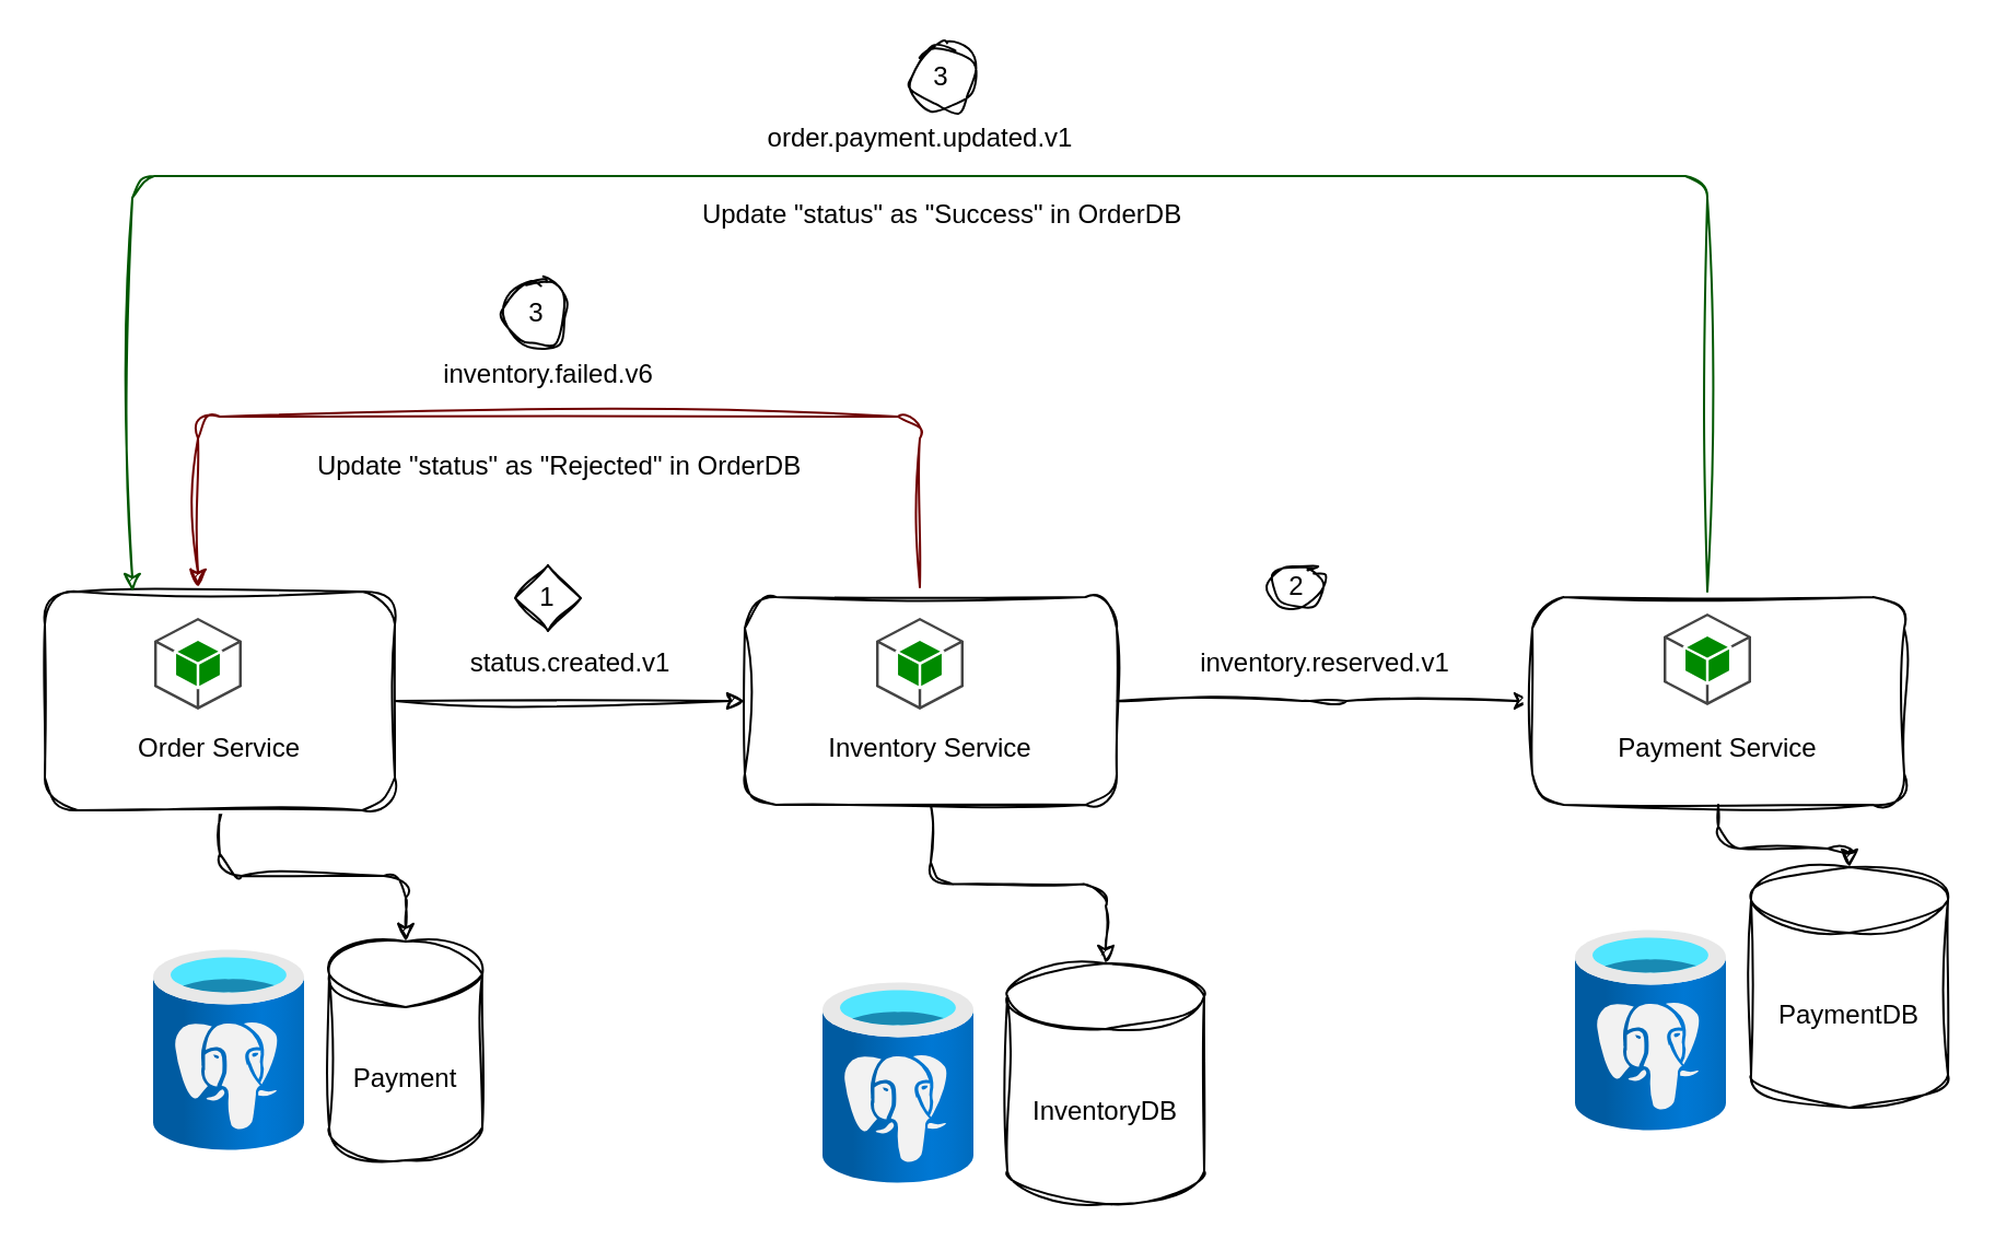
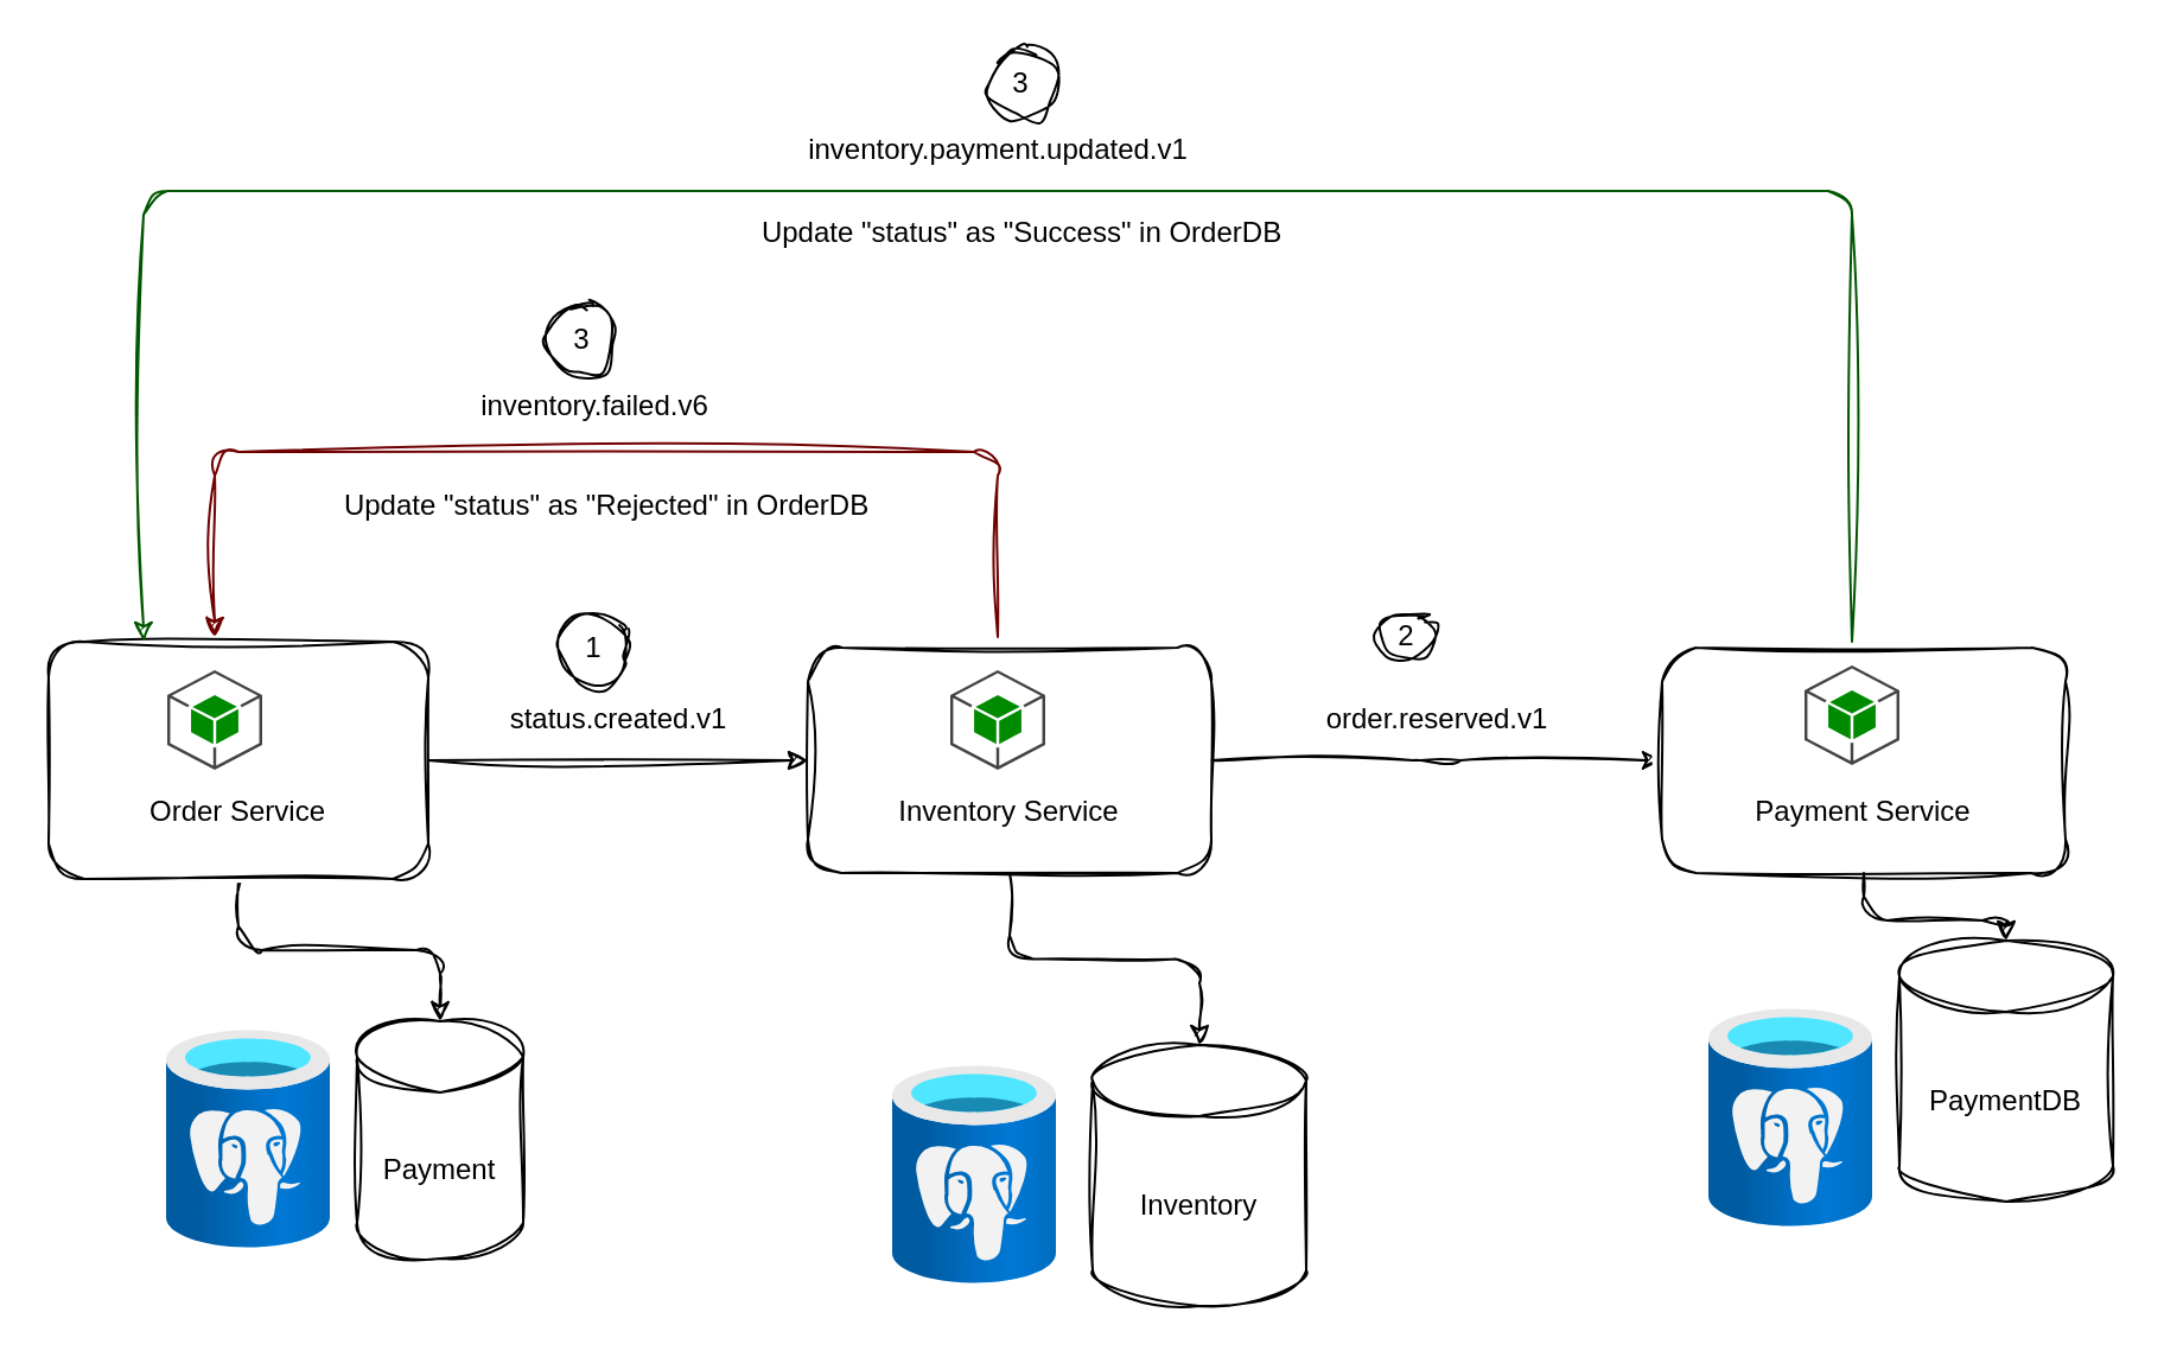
- <mxCell id="19" value="&lt;div&gt;order.payment.updated.v1&lt;/div&gt;&lt;div&gt;&lt;br&gt;&lt;/div&gt;" style="text;html=1;align=center;verticalAlign=middle;resizable=0;points=[];autosize=1;strokeColor=none;fillColor=none;sketch=1;curveFitting=1;jiggle=2;rounded=1;" vertex="1" parent="1"><mxGeometry x="320" y="50" width="200" height="40" as="geometry" /></mxCell>
+ <mxCell id="19" value="&lt;div&gt;inventory.payment.updated.v1&lt;/div&gt;&lt;div&gt;&lt;br&gt;&lt;/div&gt;" style="text;html=1;align=center;verticalAlign=middle;resizable=0;points=[];autosize=1;strokeColor=none;fillColor=none;sketch=1;curveFitting=1;jiggle=2;rounded=1;" vertex="1" parent="1"><mxGeometry x="320" y="50" width="200" height="40" as="geometry" /></mxCell>
- <mxCell id="21" value="1" style="rhombus;whiteSpace=wrap;html=1;sketch=1;curveFitting=1;jiggle=2;" vertex="1" parent="1"><mxGeometry x="235" y="258" width="30" height="30" as="geometry" /></mxCell>
+ <mxCell id="21" value="1" style="ellipse;whiteSpace=wrap;html=1;sketch=1;curveFitting=1;jiggle=2;rounded=1;" vertex="1" parent="1"><mxGeometry x="235" y="258" width="30" height="30" as="geometry" /></mxCell>
- <mxCell id="14" value="inventory.reserved.v1" style="text;html=1;align=center;verticalAlign=middle;resizable=0;points=[];autosize=1;strokeColor=none;fillColor=none;sketch=1;curveFitting=1;jiggle=2;rounded=1;" parent="1" vertex="1"><mxGeometry x="520" y="288" width="170" height="30" as="geometry" /></mxCell>
+ <mxCell id="14" value="order.reserved.v1" style="text;html=1;align=center;verticalAlign=middle;resizable=0;points=[];autosize=1;strokeColor=none;fillColor=none;sketch=1;curveFitting=1;jiggle=2;rounded=1;" parent="1" vertex="1"><mxGeometry x="520" y="288" width="170" height="30" as="geometry" /></mxCell>
- <mxCell id="10" value="InventoryDB" style="shape=cylinder3;whiteSpace=wrap;html=1;boundedLbl=1;backgroundOutline=1;size=15;sketch=1;curveFitting=1;jiggle=2;rounded=1;" parent="1" vertex="1"><mxGeometry x="460" y="440" width="90" height="110" as="geometry" /></mxCell>
+ <mxCell id="10" value="Inventory" style="shape=cylinder3;whiteSpace=wrap;html=1;boundedLbl=1;backgroundOutline=1;size=15;sketch=1;curveFitting=1;jiggle=2;rounded=1;" parent="1" vertex="1"><mxGeometry x="460" y="440" width="90" height="110" as="geometry" /></mxCell>
